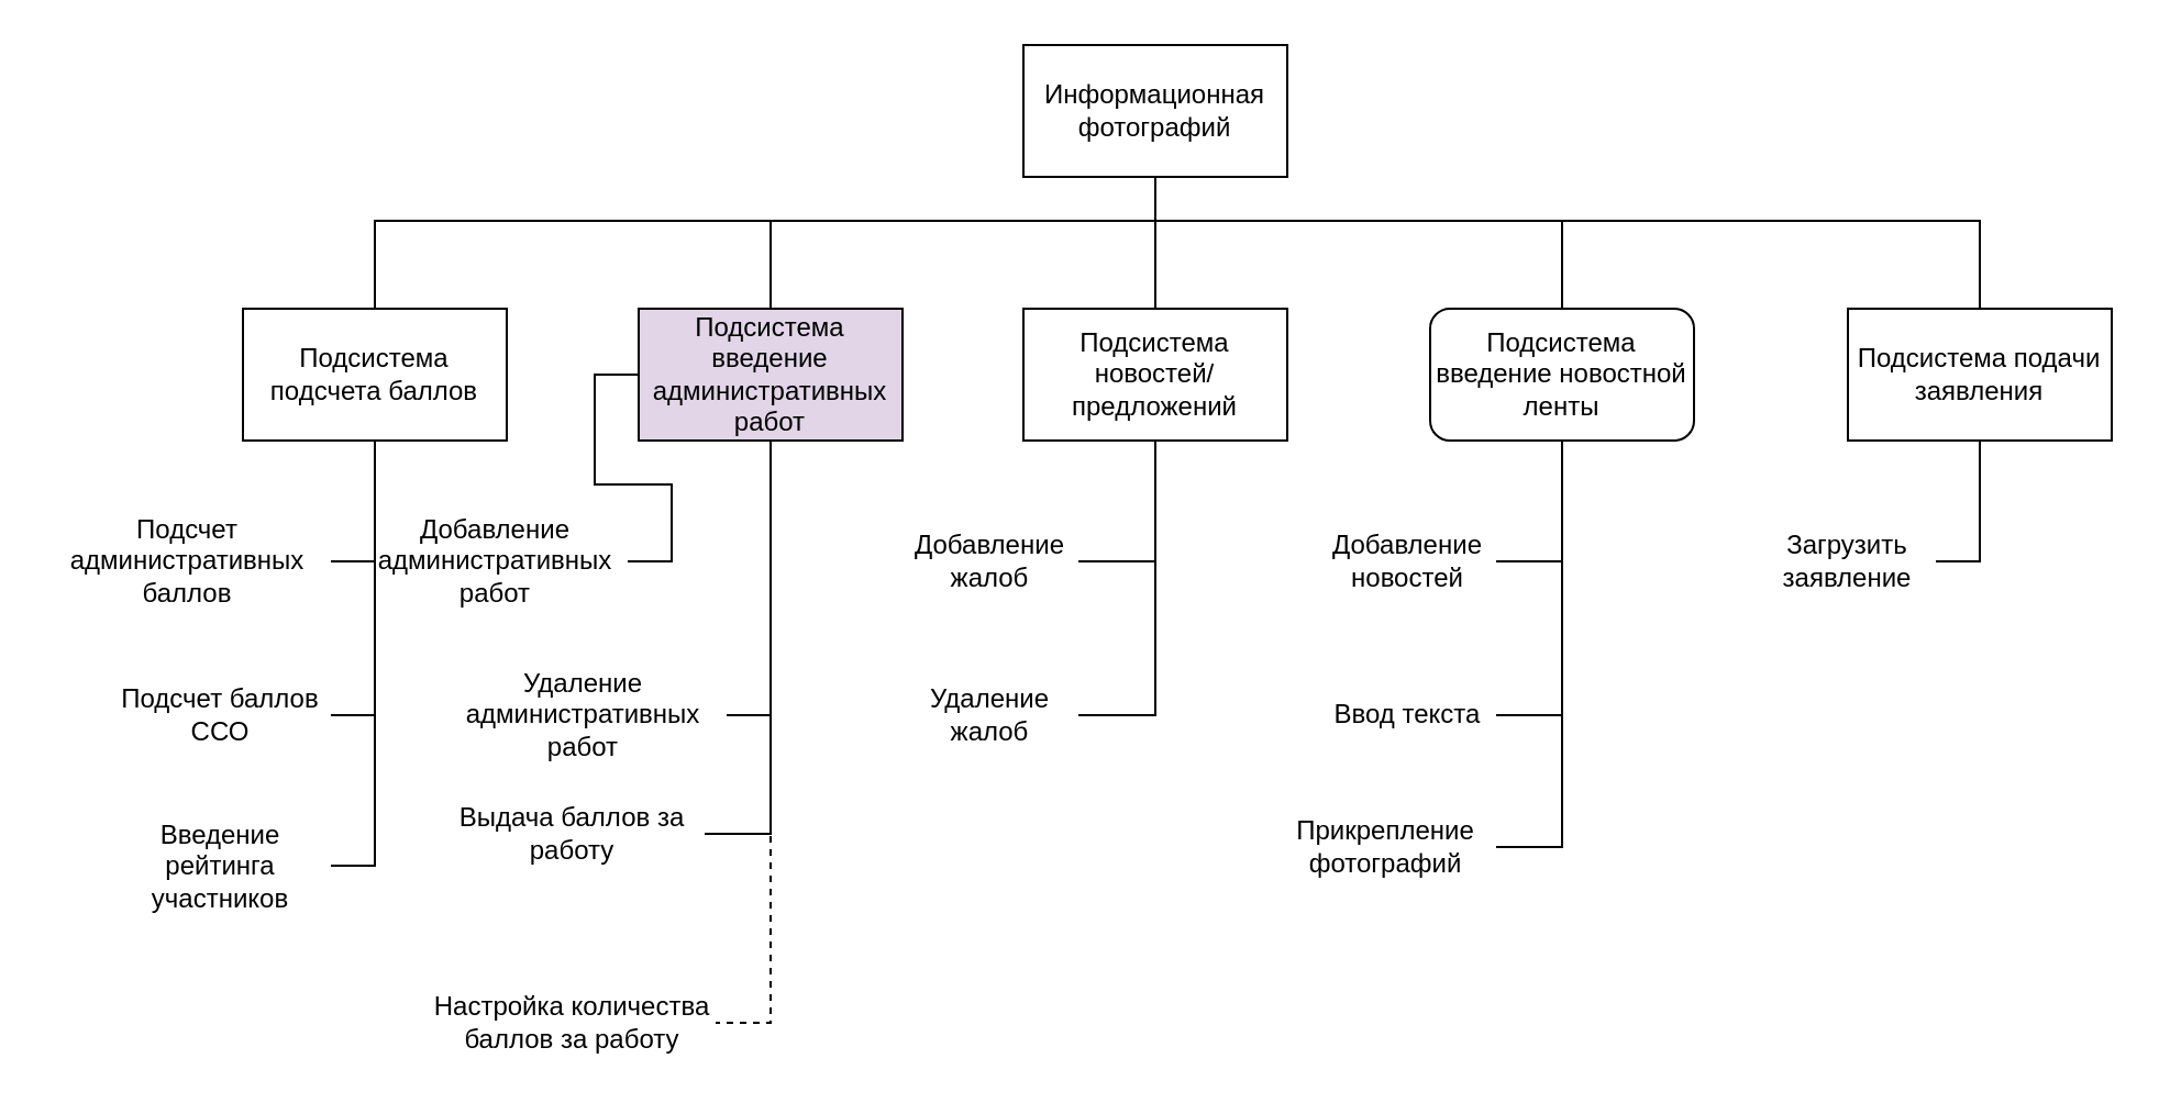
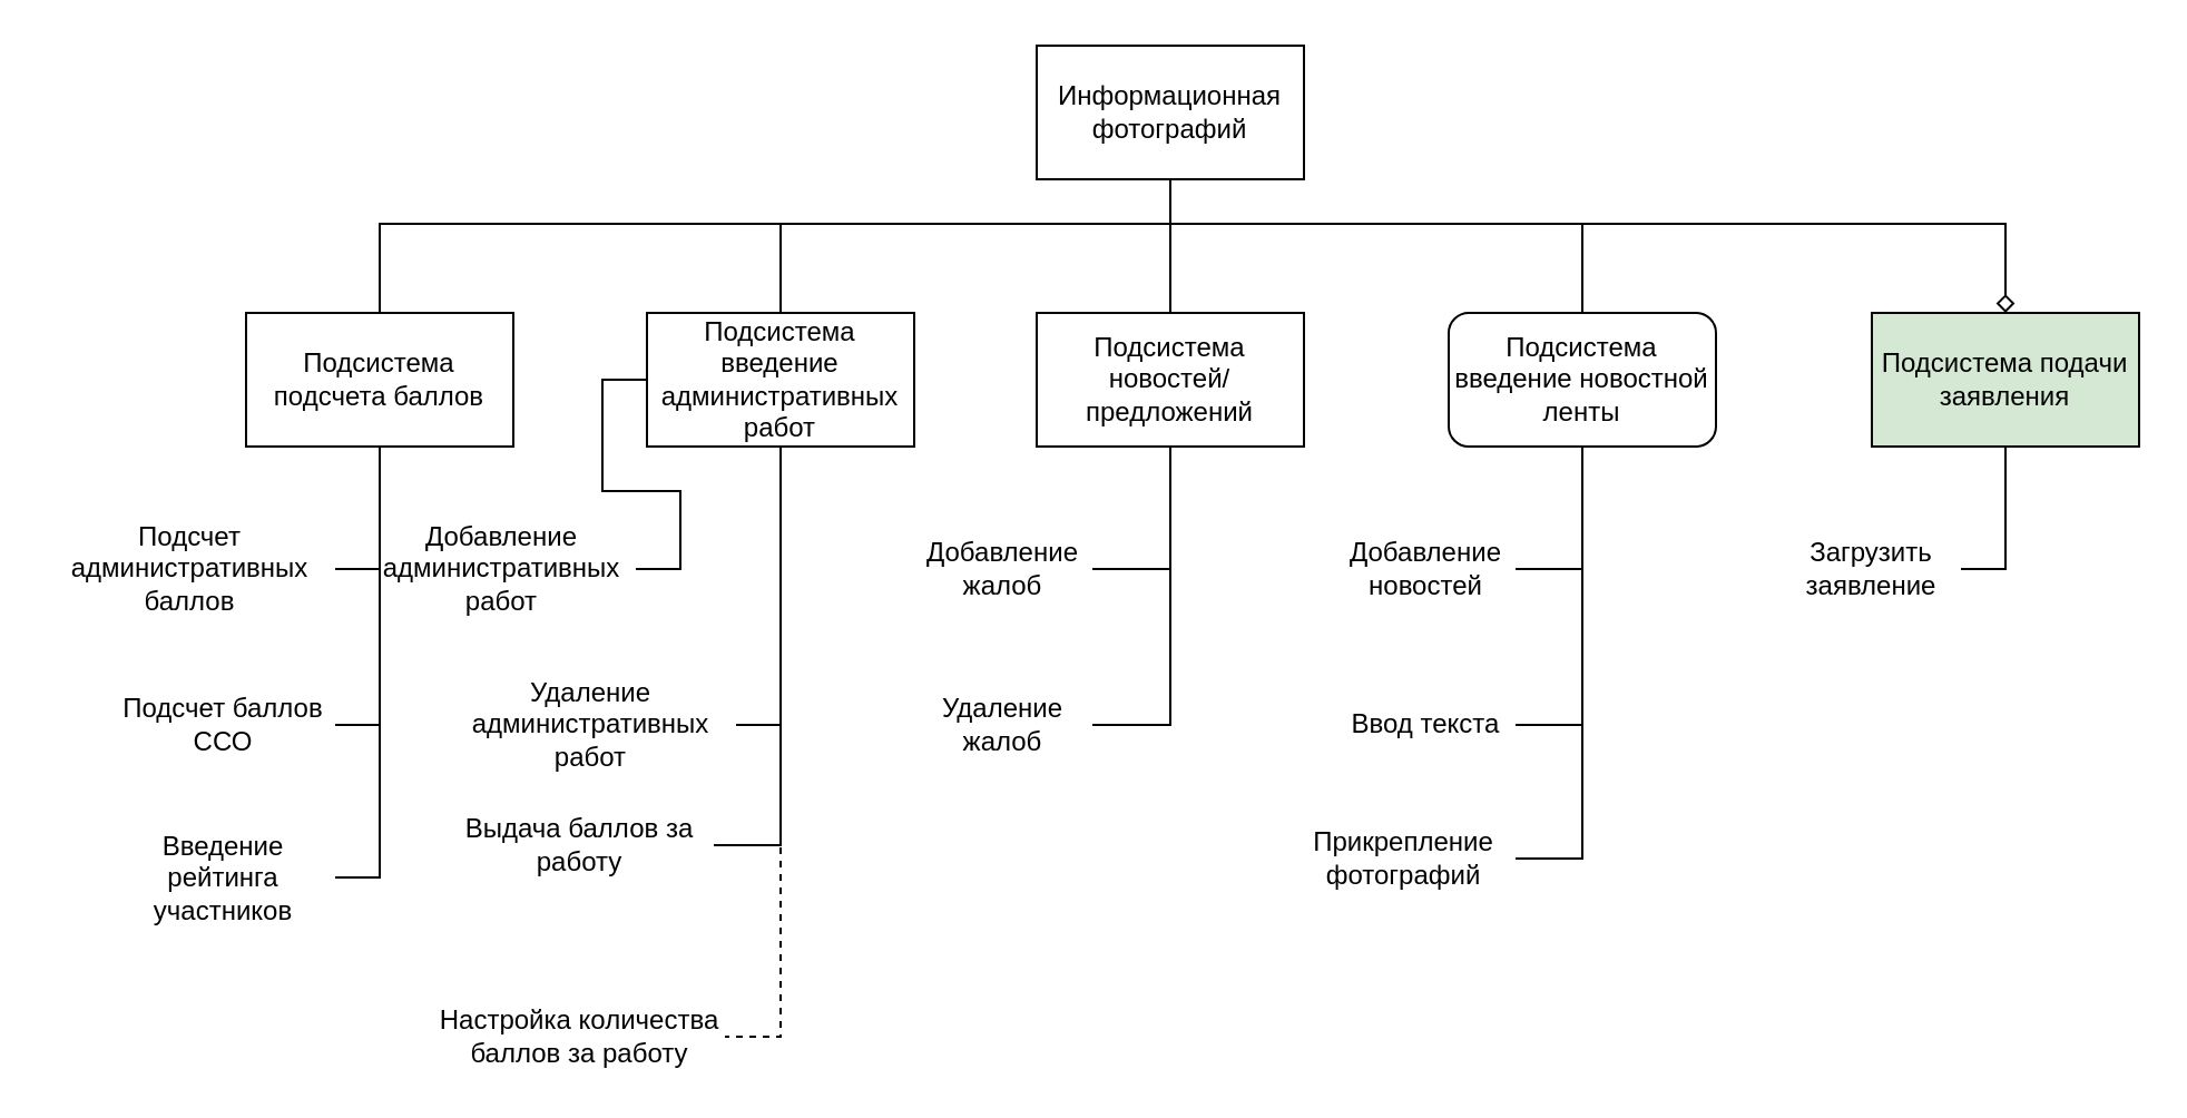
- <mxCell id="6" style="edgeStyle=orthogonalEdgeStyle;rounded=0;orthogonalLoop=1;jettySize=auto;html=1;entryX=0.5;entryY=0;entryDx=0;entryDy=0;endArrow=none;endFill=0;" edge="1" parent="1" source="7" target="37"><mxGeometry relative="1" as="geometry"><Array as="points"><mxPoint x="525" y="100" /><mxPoint x="900" y="100" /></Array></mxGeometry></mxCell>
+ <mxCell id="6" style="edgeStyle=orthogonalEdgeStyle;rounded=0;orthogonalLoop=1;jettySize=auto;html=1;entryX=0.5;entryY=0;entryDx=0;entryDy=0;endArrow=diamond;endFill=0;" edge="1" parent="1" source="7" target="37"><mxGeometry relative="1" as="geometry"><Array as="points"><mxPoint x="525" y="100" /><mxPoint x="900" y="100" /></Array></mxGeometry></mxCell>
- <mxCell id="16" value="Подсистема введение административных работ" style="rounded=0;whiteSpace=wrap;html=1;fillColor=#e1d5e7;" vertex="1" parent="1"><mxGeometry x="290" y="140" width="120" height="60" as="geometry" /></mxCell>
+ <mxCell id="16" value="Подсистема введение административных работ" style="rounded=0;whiteSpace=wrap;html=1;" vertex="1" parent="1"><mxGeometry x="290" y="140" width="120" height="60" as="geometry" /></mxCell>
- <mxCell id="37" value="Подсистема подачи заявления" style="rounded=0;whiteSpace=wrap;html=1;" vertex="1" parent="1"><mxGeometry x="840" y="140" width="120" height="60" as="geometry" /></mxCell>
+ <mxCell id="37" value="Подсистема подачи заявления" style="rounded=0;whiteSpace=wrap;html=1;fillColor=#d5e8d4;" vertex="1" parent="1"><mxGeometry x="840" y="140" width="120" height="60" as="geometry" /></mxCell>
